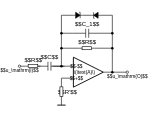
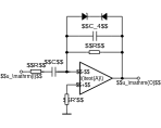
- <mxCell id="30" value="$$C_1$$" style="text;html=1;align=center;verticalAlign=middle;resizable=1;points=[];autosize=1;strokeColor=none;fillColor=none;fontSize=10;movable=1;rotatable=1;deletable=1;editable=1;connectable=0;allowArrows=0;" vertex="1" parent="1"><mxGeometry x="135" y="35" width="15" height="10" as="geometry" /></mxCell>
+ <mxCell id="30" value="$$C_4$$" style="text;html=1;align=center;verticalAlign=middle;resizable=1;points=[];autosize=1;strokeColor=none;fillColor=none;fontSize=10;movable=1;rotatable=1;deletable=1;editable=1;connectable=0;allowArrows=0;" vertex="1" parent="1"><mxGeometry x="135" y="35" width="15" height="10" as="geometry" /></mxCell>
